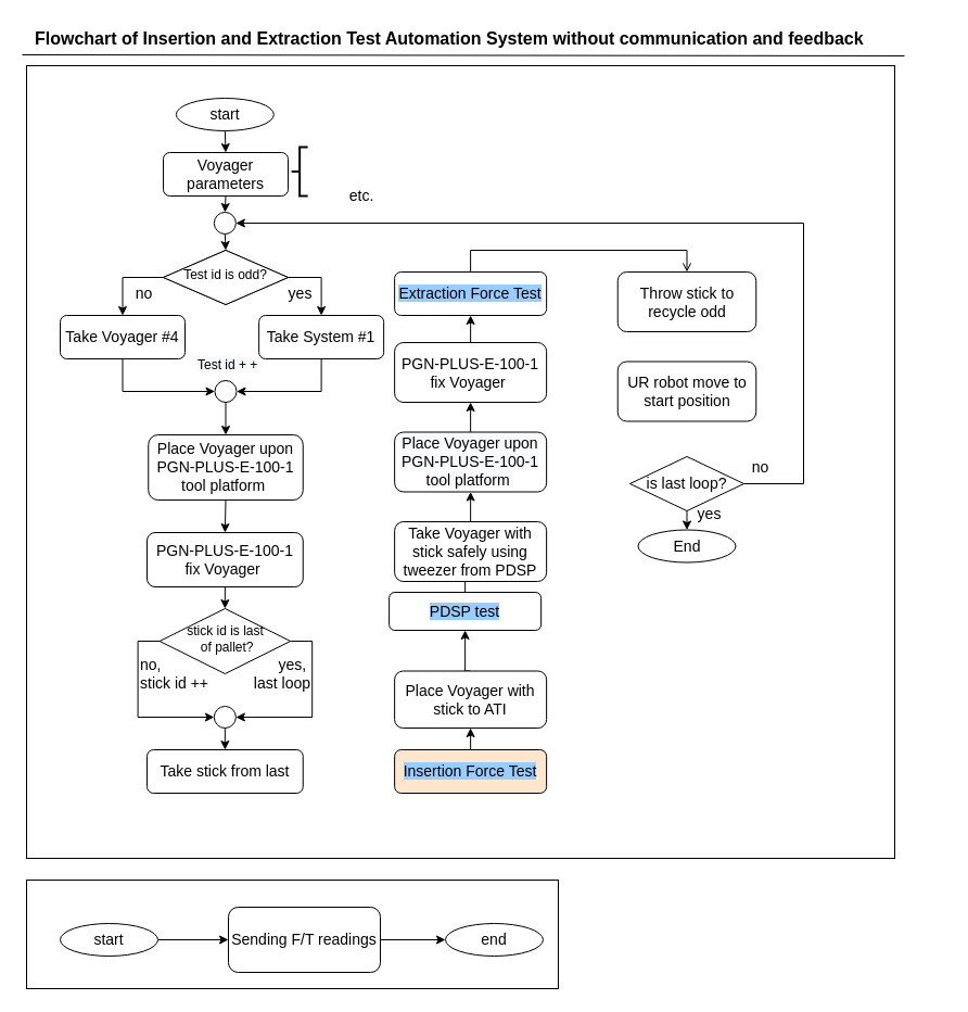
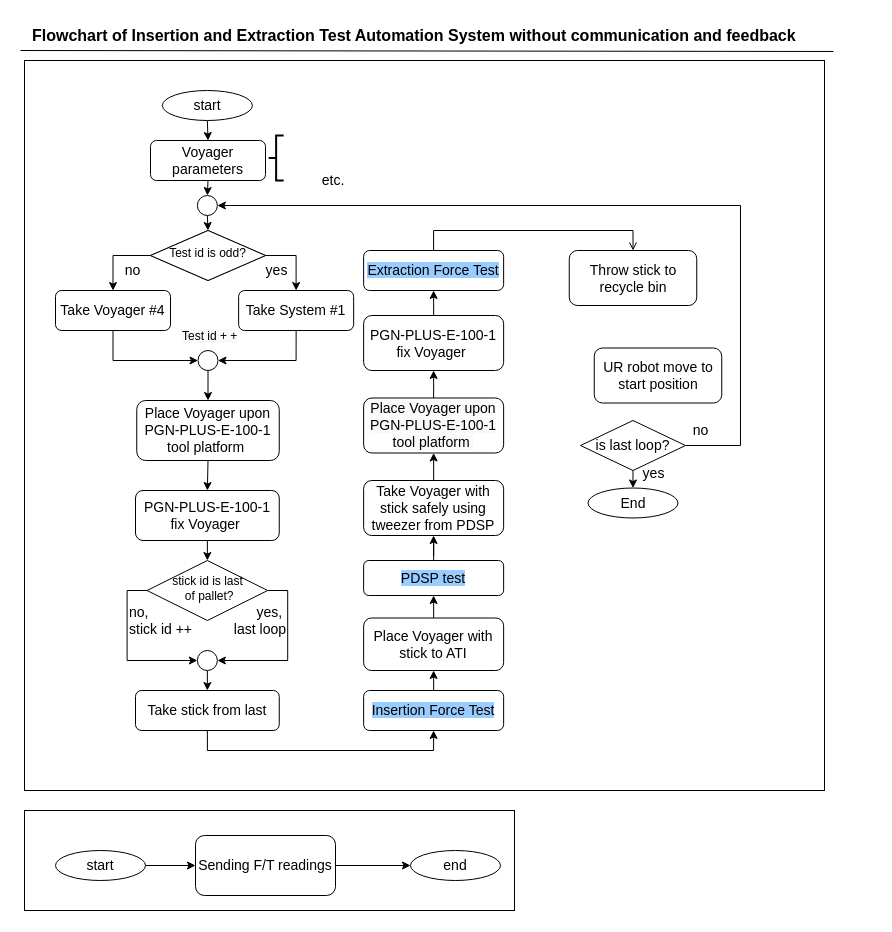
- <mxCell id="65" value="Throw stick to recycle odd" style="rounded=1;whiteSpace=wrap;html=1;fontSize=14;align=center;" vertex="1" parent="1"><mxGeometry x="568.75" y="250" width="127.5" height="55" as="geometry" /></mxCell>
+ <mxCell id="65" value="Throw stick to recycle bin" style="rounded=1;whiteSpace=wrap;html=1;fontSize=14;align=center;" vertex="1" parent="1"><mxGeometry x="568.75" y="250" width="127.5" height="55" as="geometry" /></mxCell>
- <mxCell id="66" value="UR robot move to start position" style="rounded=1;whiteSpace=wrap;html=1;fontSize=14;align=center;" vertex="1" parent="1"><mxGeometry x="568.75" y="332.5" width="127.5" height="55" as="geometry" /></mxCell>
+ <mxCell id="66" value="UR robot move to start position" style="rounded=1;whiteSpace=wrap;html=1;fontSize=14;align=center;" vertex="1" parent="1"><mxGeometry x="593.75" y="347.5" width="127.5" height="55" as="geometry" /></mxCell>
- <mxCell id="56" value="&lt;span style=&quot;background-color: rgb(153 , 204 , 255)&quot;&gt;PDSP test&lt;/span&gt;" style="rounded=1;whiteSpace=wrap;html=1;fontSize=14;align=center;" vertex="1" parent="1"><mxGeometry x="358.13" y="545" width="140" height="35" as="geometry" /></mxCell>
+ <mxCell id="56" value="&lt;span style=&quot;background-color: rgb(153 , 204 , 255)&quot;&gt;PDSP test&lt;/span&gt;" style="rounded=1;whiteSpace=wrap;html=1;fontSize=14;align=center;" vertex="1" parent="1"><mxGeometry x="363.13" y="560" width="140" height="35" as="geometry" /></mxCell>
- <mxCell id="50" value="&lt;span style=&quot;background-color: rgb(153 , 204 , 255)&quot;&gt;Insertion Force Test&lt;/span&gt;" style="rounded=1;whiteSpace=wrap;html=1;fontSize=14;align=center;fillColor=#ffe6cc;" vertex="1" parent="1"><mxGeometry x="363.13" y="690" width="140" height="40" as="geometry" /></mxCell>
+ <mxCell id="50" value="&lt;span style=&quot;background-color: rgb(153 , 204 , 255)&quot;&gt;Insertion Force Test&lt;/span&gt;" style="rounded=1;whiteSpace=wrap;html=1;fontSize=14;align=center;" vertex="1" parent="1"><mxGeometry x="363.13" y="690" width="140" height="40" as="geometry" /></mxCell>
+ <mxCell id="23" style="edgeStyle=orthogonalEdgeStyle;rounded=0;jumpStyle=none;orthogonalLoop=1;jettySize=auto;html=1;exitX=0.5;exitY=1;exitDx=0;exitDy=0;entryX=0.5;entryY=1;entryDx=0;entryDy=0;fontSize=14;" edge="1" parent="1" source="24" target="50"><mxGeometry relative="1" as="geometry" /></mxCell>
- <mxCell id="48" value="Sending&amp;nbsp;F/T readings" style="rounded=1;whiteSpace=wrap;html=1;fillColor=none;fontSize=14;align=center;" vertex="1" parent="1"><mxGeometry x="210" y="835" width="140" height="60" as="geometry" /></mxCell>
+ <mxCell id="48" value="Sending&amp;nbsp;F/T readings" style="rounded=1;whiteSpace=wrap;html=1;fillColor=none;fontSize=14;align=center;" vertex="1" parent="1"><mxGeometry x="195" y="835" width="140" height="60" as="geometry" /></mxCell>
